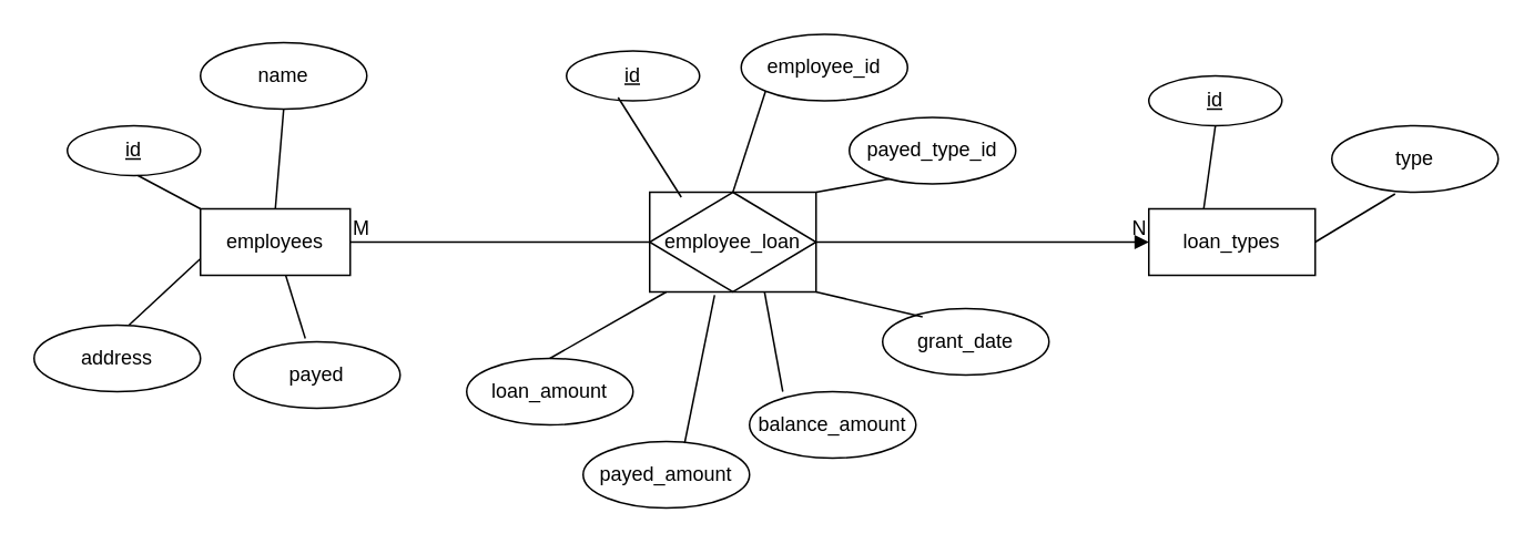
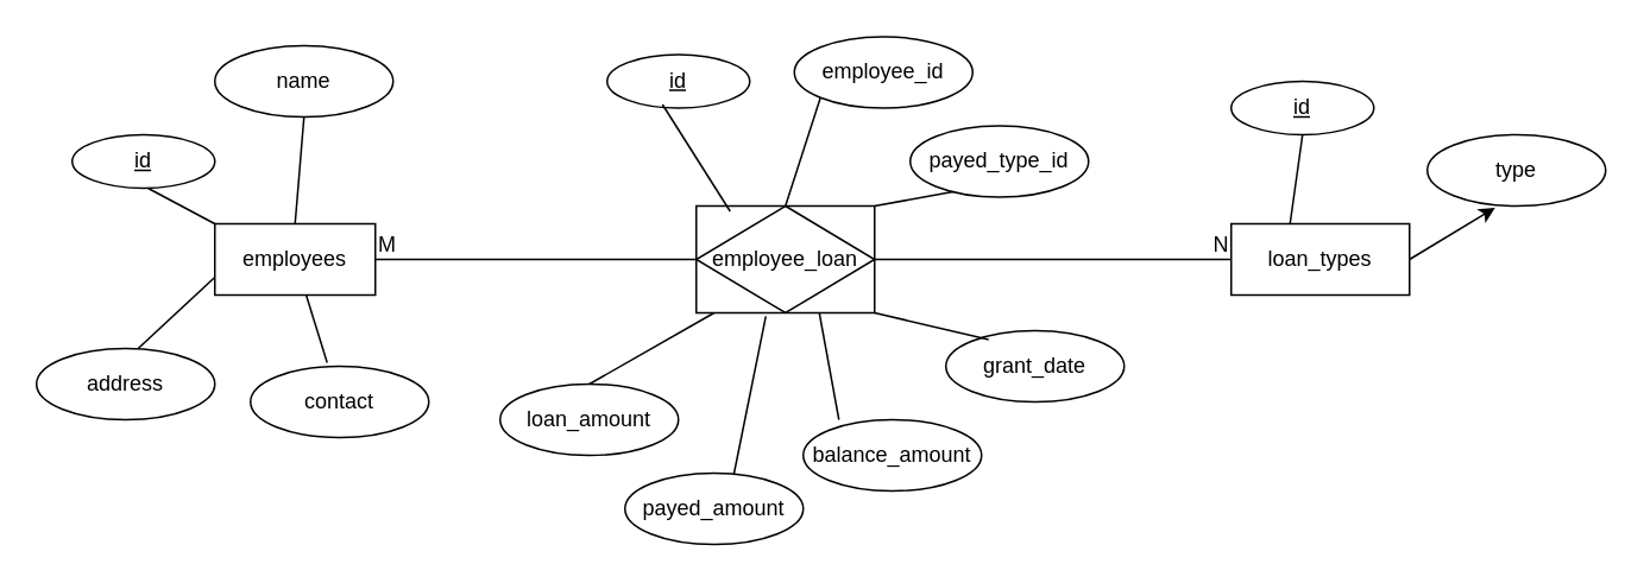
- <mxCell id="15" value="" style="endArrow=none;html=1;rounded=0;entryX=0.38;entryY=1.025;entryDx=0;entryDy=0;exitX=1;exitY=0.5;exitDx=0;exitDy=0;entryPerimeter=0;" edge="1" parent="1" source="11" target="13"><mxGeometry width="50" height="50" relative="1" as="geometry"><mxPoint x="850.98" y="162.99" as="sourcePoint" /><mxPoint x="848.98" y="114.99" as="targetPoint" /></mxGeometry></mxCell>
+ <mxCell id="15" value="" style="endArrow=classic;html=1;rounded=0;entryX=0.38;entryY=1.025;entryDx=0;entryDy=0;exitX=1;exitY=0.5;exitDx=0;exitDy=0;entryPerimeter=0;" edge="1" parent="1" source="11" target="13"><mxGeometry width="50" height="50" relative="1" as="geometry"><mxPoint x="850.98" y="162.99" as="sourcePoint" /><mxPoint x="848.98" y="114.99" as="targetPoint" /></mxGeometry></mxCell>
- <mxCell id="16" value="" style="endArrow=block;html=1;rounded=0;entryX=0;entryY=0.5;entryDx=0;entryDy=0;" edge="1" parent="1" source="20" target="11"><mxGeometry relative="1" as="geometry"><mxPoint x="210" y="145" as="sourcePoint" /><mxPoint x="370" y="145" as="targetPoint" /></mxGeometry></mxCell>
+ <mxCell id="16" value="" style="endArrow=none;html=1;rounded=0;entryX=0;entryY=0.5;entryDx=0;entryDy=0;" edge="1" parent="1" source="20" target="11"><mxGeometry relative="1" as="geometry"><mxPoint x="210" y="145" as="sourcePoint" /><mxPoint x="370" y="145" as="targetPoint" /></mxGeometry></mxCell>
- <mxCell id="6" value="payed" style="ellipse;whiteSpace=wrap;html=1;align=center;" vertex="1" parent="1"><mxGeometry x="140" y="205" width="100" height="40" as="geometry" /></mxCell>
+ <mxCell id="6" value="contact" style="ellipse;whiteSpace=wrap;html=1;align=center;" vertex="1" parent="1"><mxGeometry x="140" y="205" width="100" height="40" as="geometry" /></mxCell>
